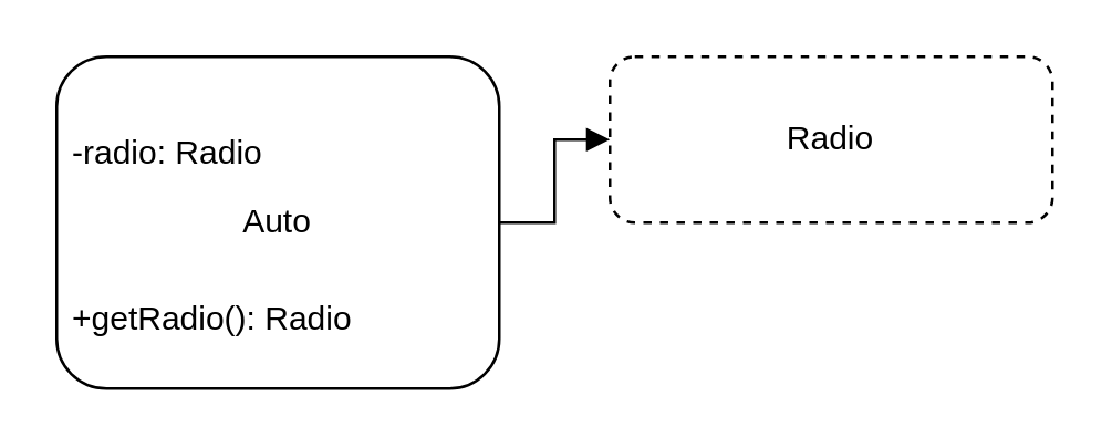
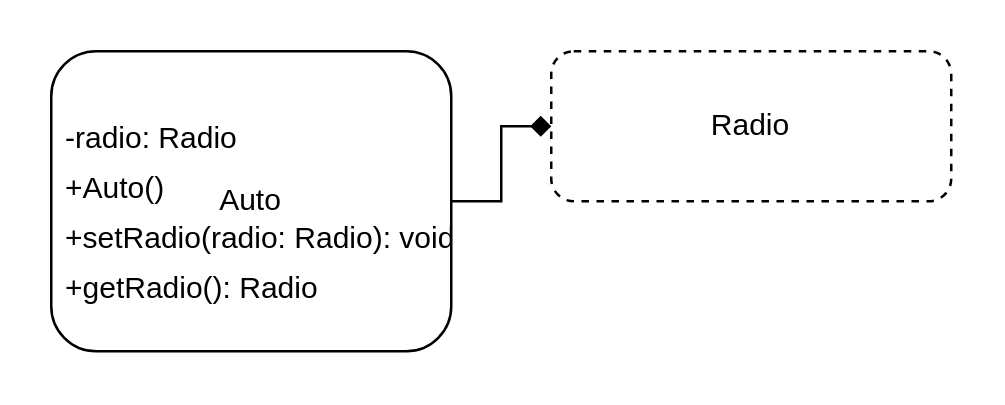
- <mxCell id="8" value="" style="endArrow=block;endFill=1;edgeStyle=orthogonalEdgeStyle;rounded=0;orthogonalLoop=1;jettySize=auto;html=1;" edge="1" parent="1" source="2" target="7"><mxGeometry width="50" height="50" relative="1" as="geometry"><mxPoint x="180" y="80" as="targetPoint" /></mxGeometry></mxCell>
+ <mxCell id="8" value="" style="endArrow=diamond;endFill=1;edgeStyle=orthogonalEdgeStyle;rounded=0;orthogonalLoop=1;jettySize=auto;html=1;" edge="1" parent="1" source="2" target="7"><mxGeometry width="50" height="50" relative="1" as="geometry"><mxPoint x="180" y="80" as="targetPoint" /></mxGeometry></mxCell>
+ <mxCell id="4" value="+Auto()" style="text;html=1;spacingLeft=4;align=left;verticalAlign=middle;overflow=hidden;rotatable=0;" vertex="1" parent="2"><mxGeometry y="45" width="160" height="20" as="geometry" /></mxCell>
+ <mxCell id="5" value="+setRadio(radio: Radio): void" style="text;html=1;spacingLeft=4;align=left;verticalAlign=middle;overflow=hidden;rotatable=0;" vertex="1" parent="2"><mxGeometry y="65" width="160" height="20" as="geometry" /></mxCell>
